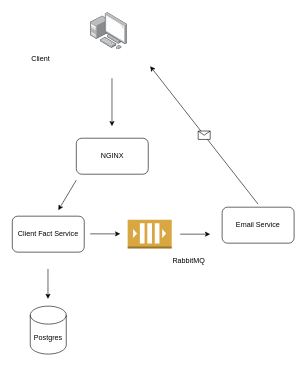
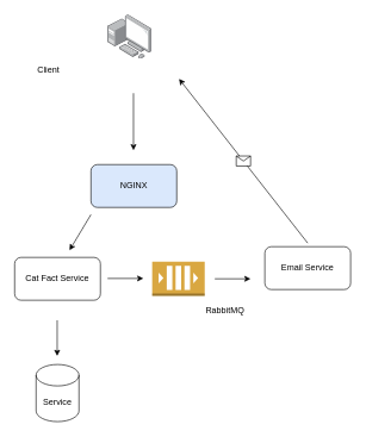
- <mxCell id="5" value="NGINX" style="rounded=1;whiteSpace=wrap;html=1;" vertex="1" parent="1"><mxGeometry x="126.75" y="230" width="120" height="60" as="geometry" /></mxCell>
+ <mxCell id="5" value="NGINX" style="rounded=1;whiteSpace=wrap;html=1;fillColor=#dae8fc;" vertex="1" parent="1"><mxGeometry x="126.75" y="230" width="120" height="60" as="geometry" /></mxCell>
- <mxCell id="7" value="Client Fact Service" style="rounded=1;whiteSpace=wrap;html=1;" vertex="1" parent="1"><mxGeometry x="20" y="360" width="120" height="60" as="geometry" /></mxCell>
+ <mxCell id="7" value="Cat Fact Service" style="rounded=1;whiteSpace=wrap;html=1;" vertex="1" parent="1"><mxGeometry x="20" y="360" width="120" height="60" as="geometry" /></mxCell>
- <mxCell id="9" value="Postgres" style="shape=cylinder3;whiteSpace=wrap;html=1;boundedLbl=1;backgroundOutline=1;size=15;" vertex="1" parent="1"><mxGeometry x="50" y="510" width="60" height="80" as="geometry" /></mxCell>
+ <mxCell id="9" value="Service" style="shape=cylinder3;whiteSpace=wrap;html=1;boundedLbl=1;backgroundOutline=1;size=15;" vertex="1" parent="1"><mxGeometry x="50" y="510" width="60" height="80" as="geometry" /></mxCell>
